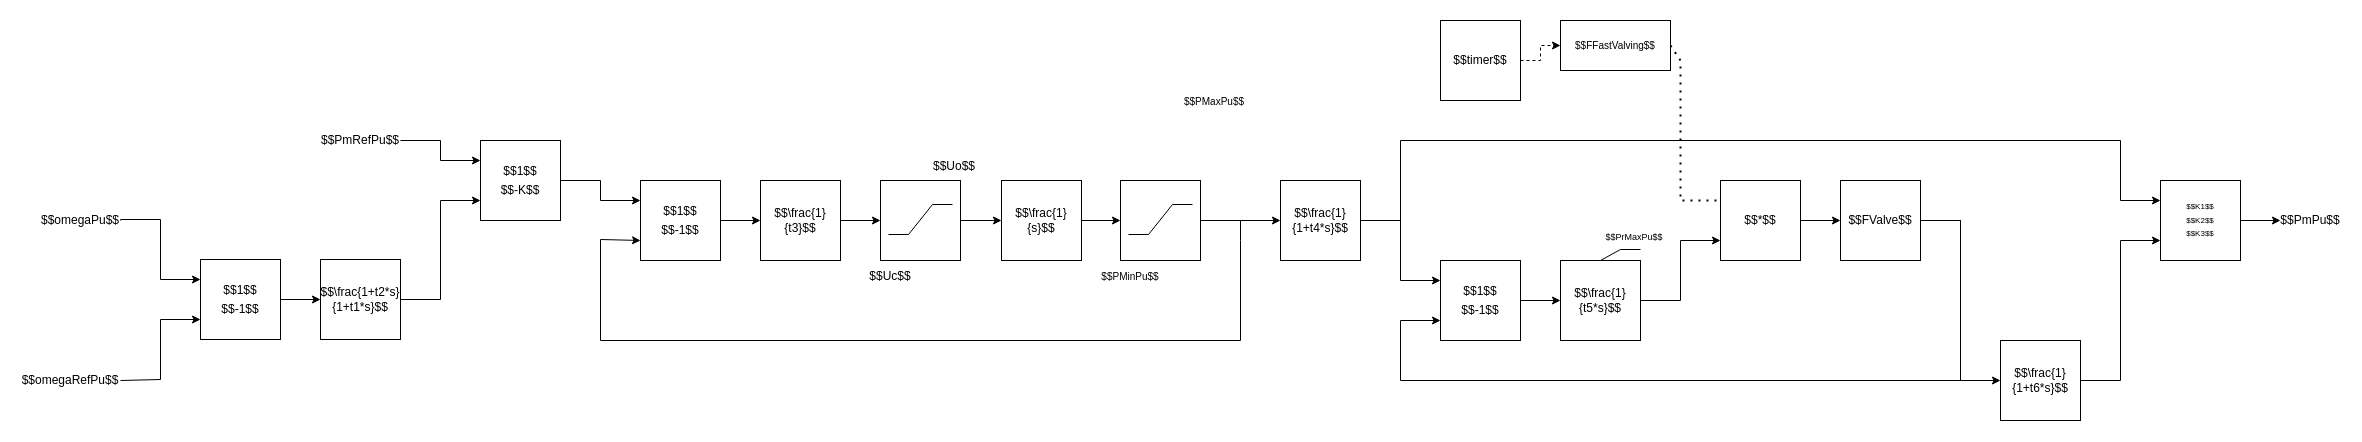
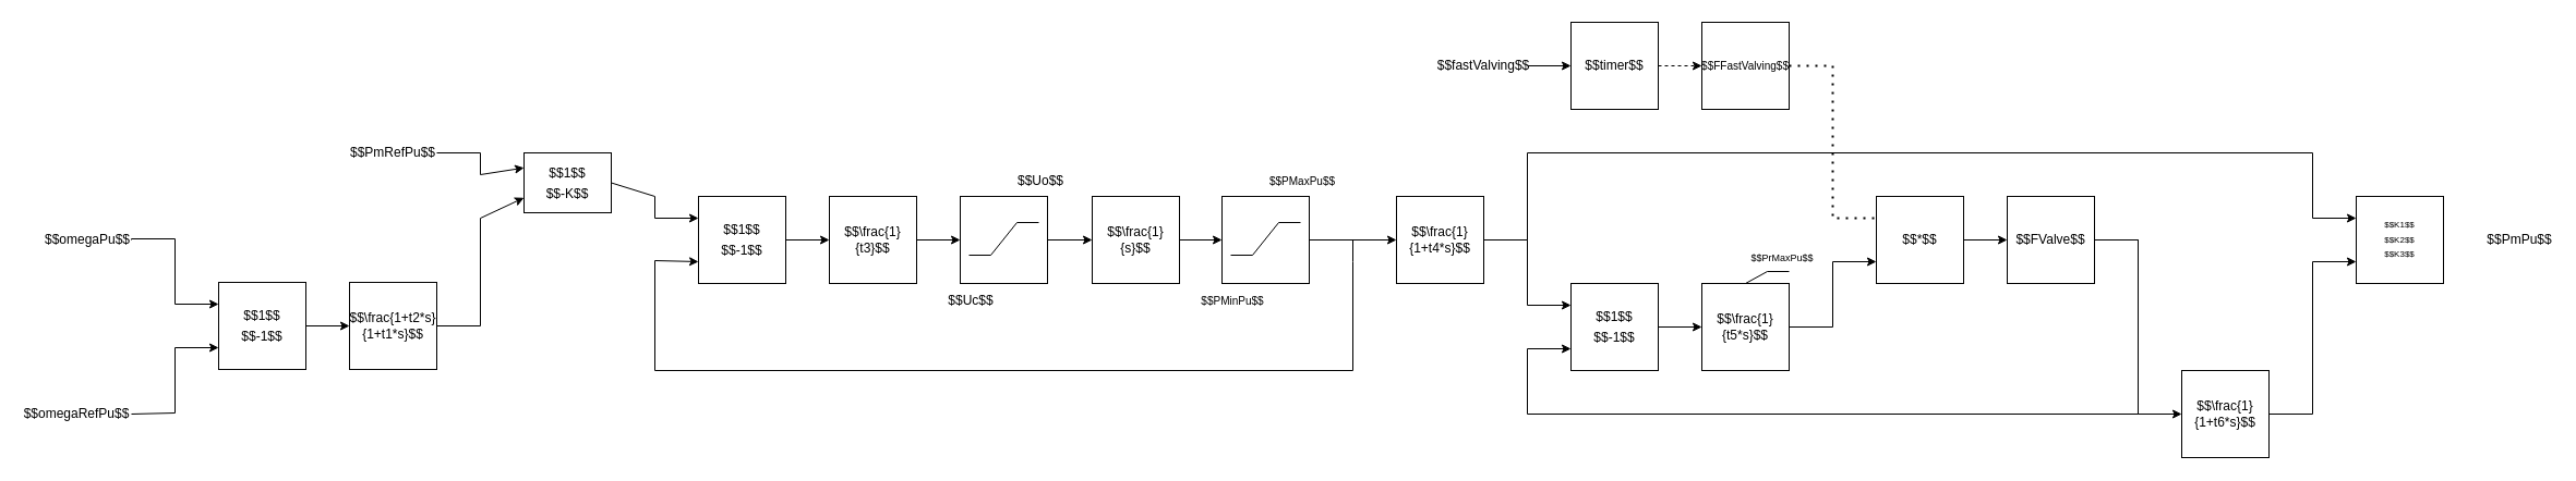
- <mxCell id="51" value="&lt;font style=&quot;font-size: 10px;&quot;&gt;$$FFastValving$$&lt;/font&gt;" style="rounded=0;whiteSpace=wrap;html=1;" parent="1" vertex="1"><mxGeometry x="1560" y="20" width="110" height="50" as="geometry" /></mxCell>
+ <mxCell id="51" value="&lt;font style=&quot;font-size: 10px;&quot;&gt;$$FFastValving$$&lt;/font&gt;" style="rounded=0;whiteSpace=wrap;html=1;" parent="1" vertex="1"><mxGeometry x="1560" y="20" width="80" height="80" as="geometry" /></mxCell>
+ <mxCell id="61" value="$$fastValving$$" style="text;strokeColor=none;align=center;fillColor=none;html=1;verticalAlign=middle;whiteSpace=wrap;rounded=0;" vertex="1" parent="1"><mxGeometry x="1320" y="45" width="80" height="30" as="geometry" /></mxCell>
+ <mxCell id="56" value="" style="endArrow=classic;html=1;rounded=0;exitX=1;exitY=0.5;exitDx=0;exitDy=0;entryX=0;entryY=0.5;entryDx=0;entryDy=0;" parent="1" target="54" edge="1" source="61"><mxGeometry width="50" height="50" relative="1" as="geometry"><mxPoint x="142" y="60" as="sourcePoint" /><mxPoint x="1152" y="60" as="targetPoint" /></mxGeometry></mxCell>
- <mxCell id="35" value="&lt;font style=&quot;font-size: 10px;&quot;&gt;$$PMaxPu$$&lt;/font&gt;" style="text;html=1;strokeColor=none;fillColor=none;align=center;verticalAlign=middle;whiteSpace=wrap;rounded=0;fontSize=15;" parent="1" vertex="1"><mxGeometry x="1184" y="84" width="60" height="30" as="geometry" /></mxCell>
+ <mxCell id="35" value="&lt;font style=&quot;font-size: 10px;&quot;&gt;$$PMaxPu$$&lt;/font&gt;" style="text;html=1;strokeColor=none;fillColor=none;align=center;verticalAlign=middle;whiteSpace=wrap;rounded=0;fontSize=15;" parent="1" vertex="1"><mxGeometry x="1164" y="149" width="60" height="30" as="geometry" /></mxCell>
- <mxCell id="22" value="&lt;table style=&quot;font-size: 8px;&quot;&gt;&lt;tbody&gt;&lt;tr&gt;&lt;td&gt;&lt;font style=&quot;font-size: 12px;&quot;&gt;$$1$$&lt;/font&gt;&lt;/td&gt;&lt;/tr&gt;&lt;tr&gt;&lt;td&gt;&lt;font style=&quot;font-size: 12px;&quot;&gt;$$-K$$&lt;/font&gt;&lt;/td&gt;&lt;/tr&gt;&lt;/tbody&gt;&lt;/table&gt;" style="whiteSpace=wrap;html=1;aspect=fixed;" parent="1" vertex="1"><mxGeometry x="480" y="140" width="80" height="80" as="geometry" /></mxCell>
+ <mxCell id="22" value="&lt;table style=&quot;font-size: 8px;&quot;&gt;&lt;tbody&gt;&lt;tr&gt;&lt;td&gt;&lt;font style=&quot;font-size: 12px;&quot;&gt;$$1$$&lt;/font&gt;&lt;/td&gt;&lt;/tr&gt;&lt;tr&gt;&lt;td&gt;&lt;font style=&quot;font-size: 12px;&quot;&gt;$$-K$$&lt;/font&gt;&lt;/td&gt;&lt;/tr&gt;&lt;/tbody&gt;&lt;/table&gt;" style="whiteSpace=wrap;html=1;aspect=fixed;" parent="1" vertex="1"><mxGeometry x="480" y="140" width="80" height="55" as="geometry" /></mxCell>
- <mxCell id="26" value="" style="edgeStyle=orthogonalEdgeStyle;rounded=0;orthogonalLoop=1;jettySize=auto;html=1;entryX=0;entryY=0.5;entryDx=0;entryDy=0;" parent="1" source="27" target="60" edge="1"><mxGeometry relative="1" as="geometry"><mxPoint x="2280" y="220" as="targetPoint" /></mxGeometry></mxCell>
